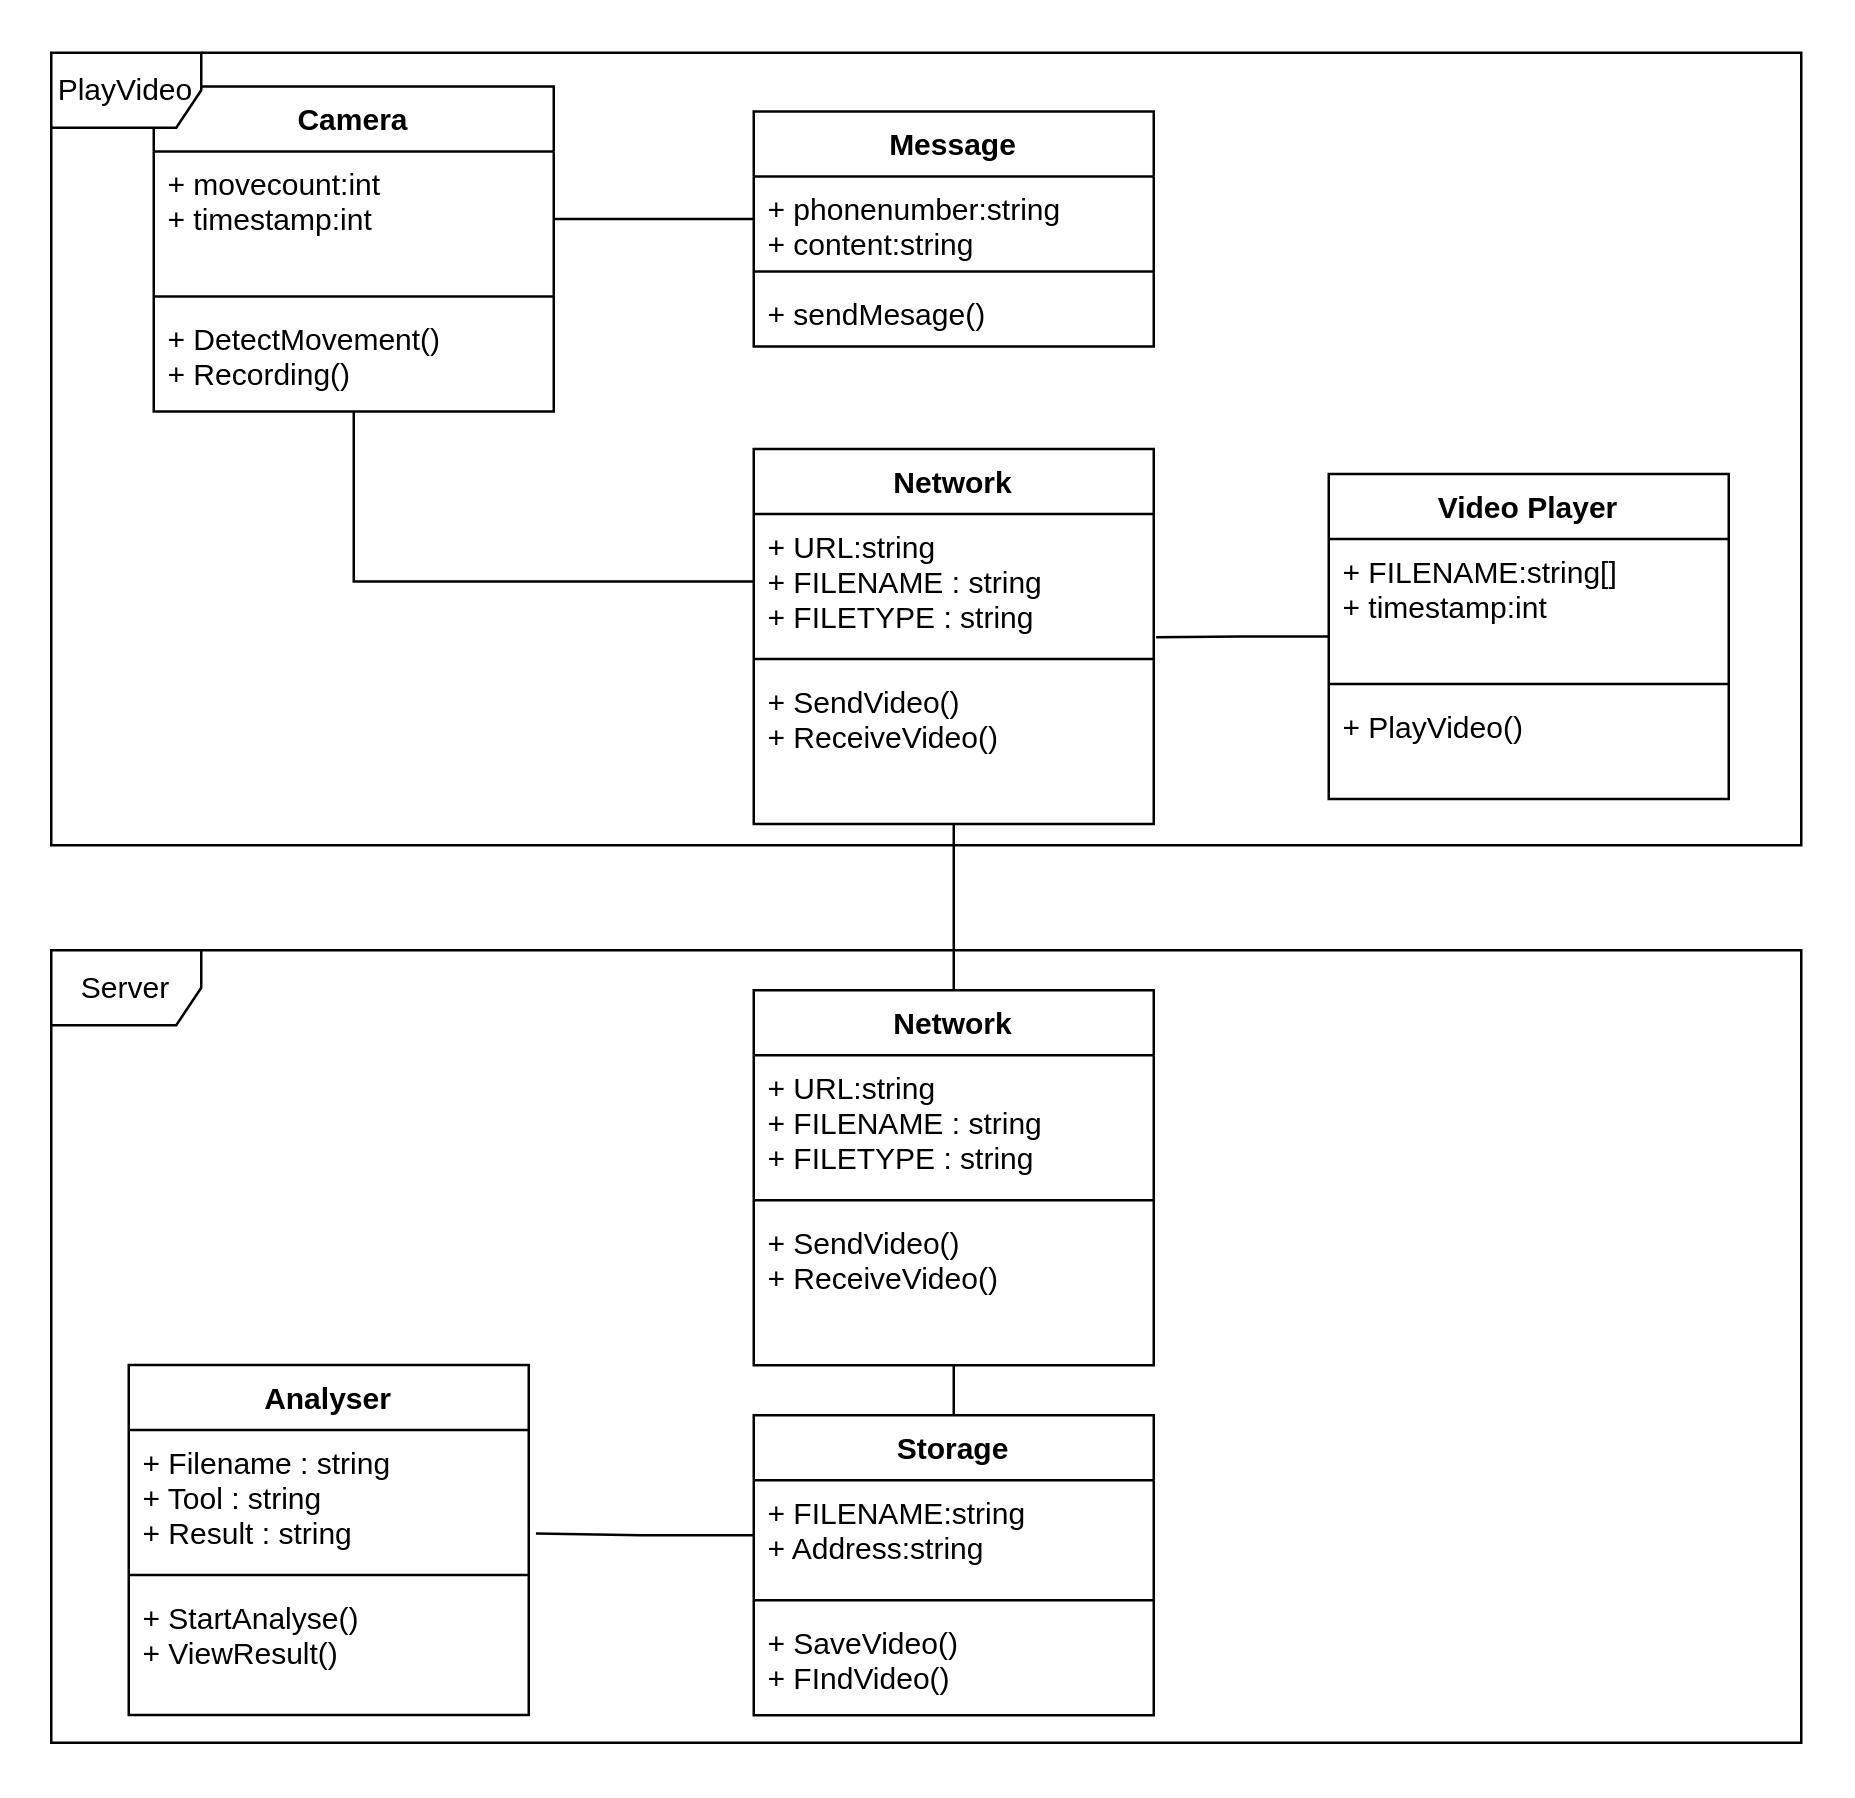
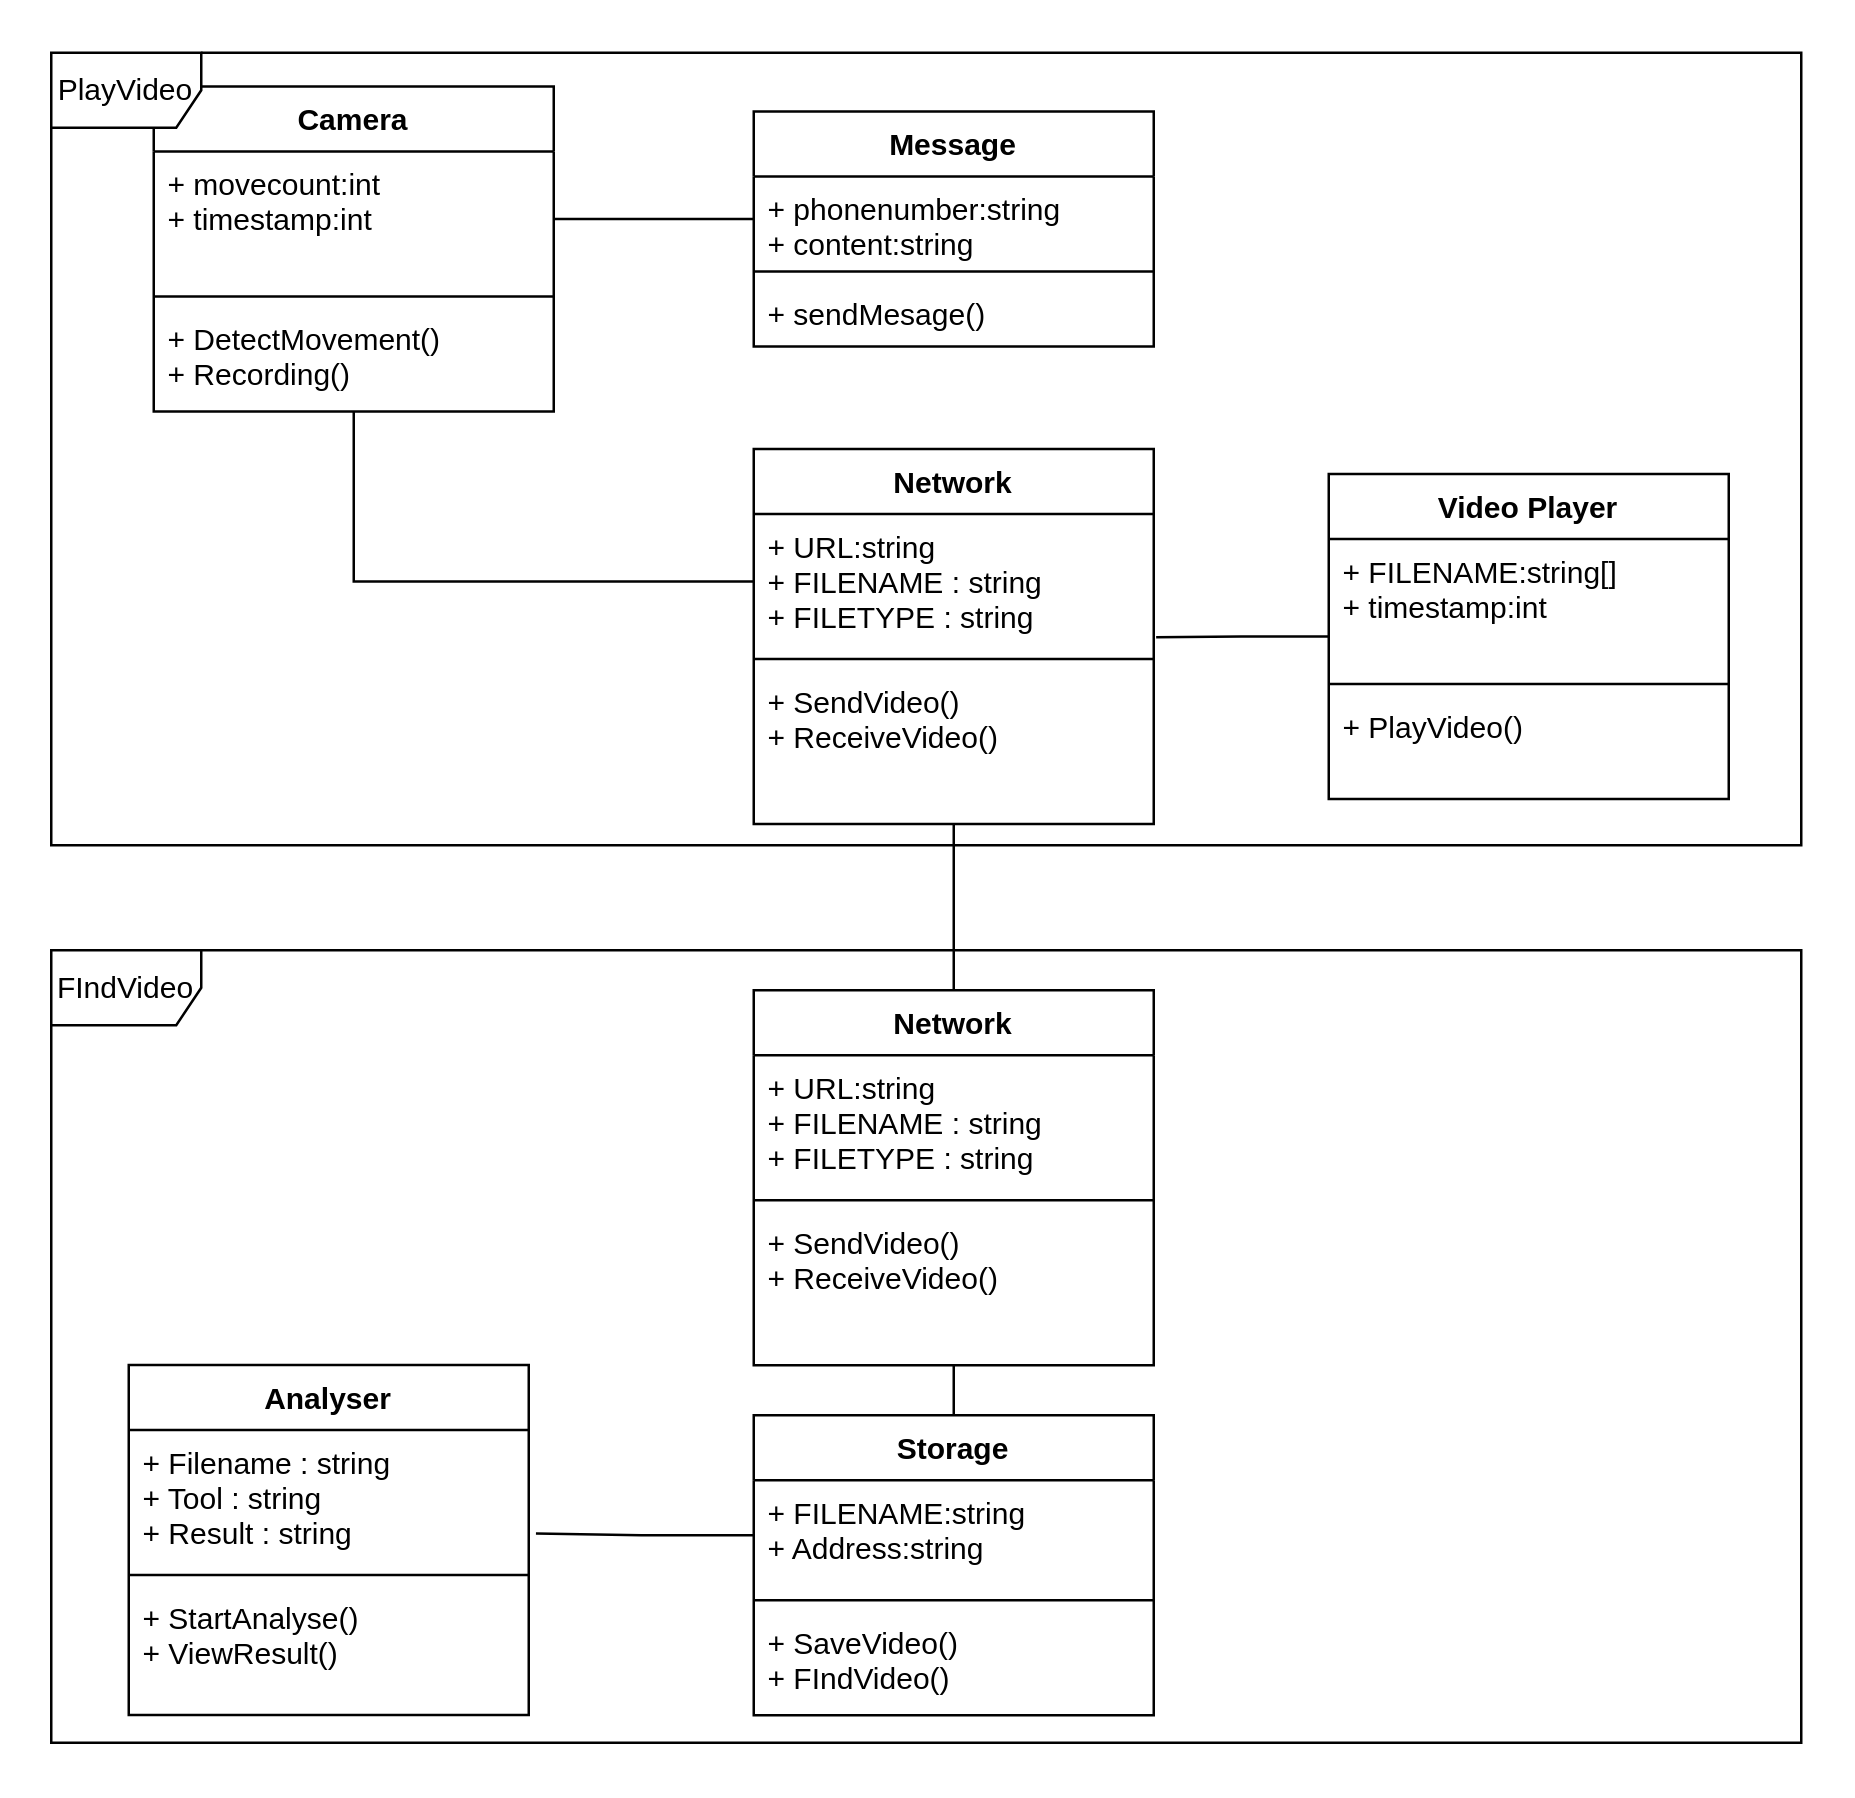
- <mxCell id="36" value="Server" style="shape=umlFrame;whiteSpace=wrap;html=1;" vertex="1" parent="1"><mxGeometry x="20" y="379.5" width="700" height="317" as="geometry" /></mxCell>
+ <mxCell id="36" value="FIndVideo" style="shape=umlFrame;whiteSpace=wrap;html=1;" vertex="1" parent="1"><mxGeometry x="20" y="379.5" width="700" height="317" as="geometry" /></mxCell>
